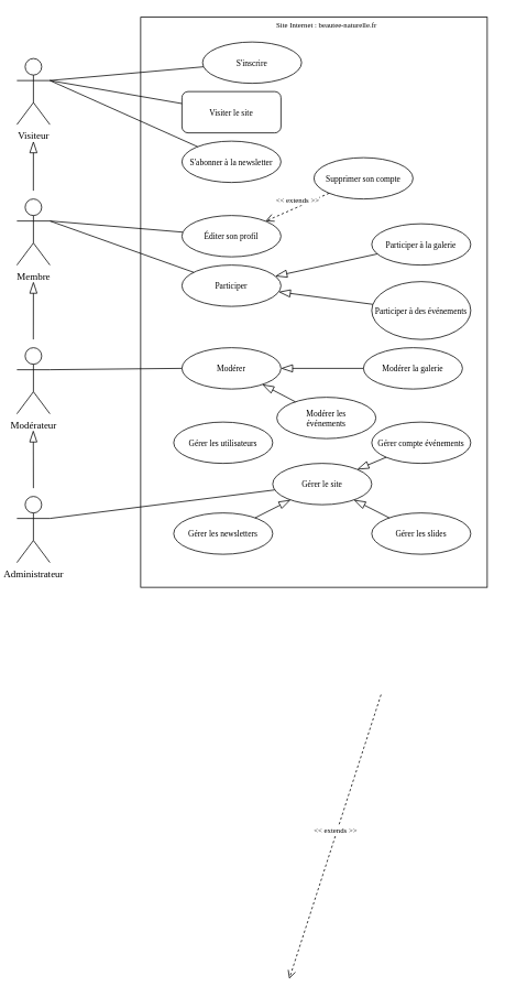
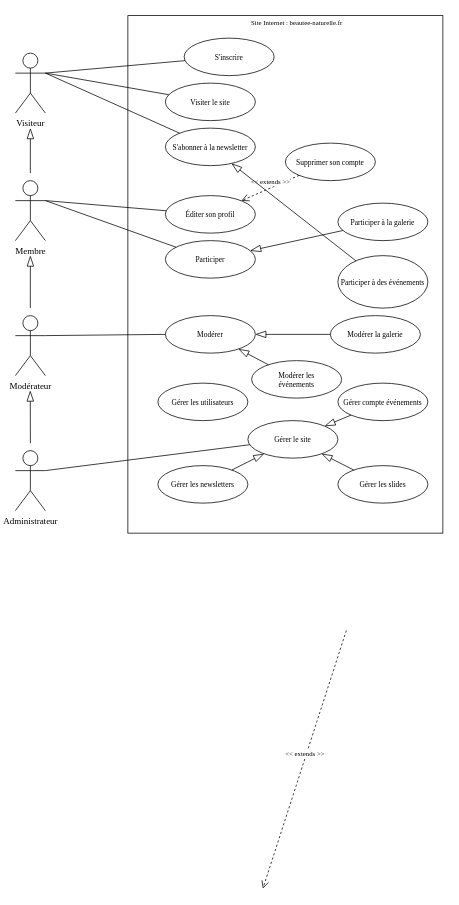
- <mxCell id="8" value="Visiter le site" style="whiteSpace=wrap;html=1;fillColor=none;fontFamily=Lucida Console;fontSize=10;rounded=1;" vertex="1" parent="1"><mxGeometry x="220" y="110" width="120" height="50" as="geometry" /></mxCell>
+ <mxCell id="8" value="Visiter le site" style="ellipse;whiteSpace=wrap;html=1;fillColor=none;fontFamily=Lucida Console;fontSize=10;" vertex="1" parent="1"><mxGeometry x="220" y="110" width="120" height="50" as="geometry" /></mxCell>
- <mxCell id="31" value="" style="endArrow=blockThin;html=1;fontFamily=Lucida Console;fontSize=9;endFill=0;endSize=12;startSize=10;" edge="1" parent="1" source="25" target="10"><mxGeometry width="50" height="50" relative="1" as="geometry"><mxPoint x="460" y="345" as="sourcePoint" /><mxPoint x="350" y="345" as="targetPoint" /></mxGeometry></mxCell>
+ <mxCell id="31" value="" style="endArrow=blockThin;html=1;fontFamily=Lucida Console;fontSize=9;endFill=0;endSize=12;startSize=10;" edge="1" parent="1" source="25" target="9"><mxGeometry width="50" height="50" relative="1" as="geometry"><mxPoint x="460" y="345" as="sourcePoint" /><mxPoint x="350" y="345" as="targetPoint" /></mxGeometry></mxCell>
